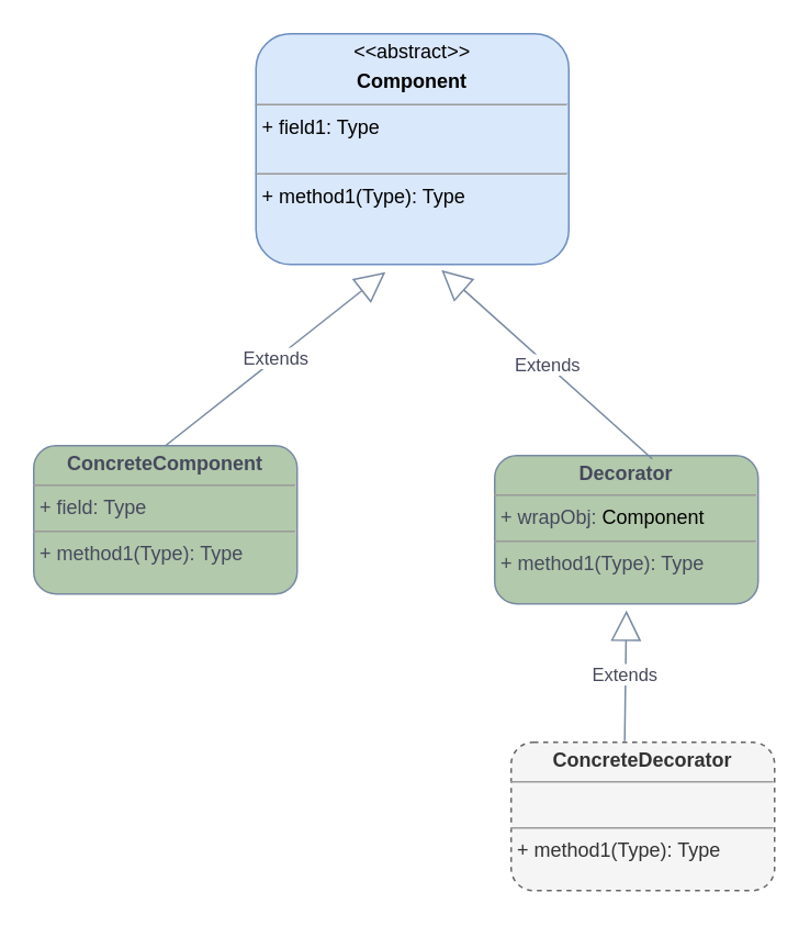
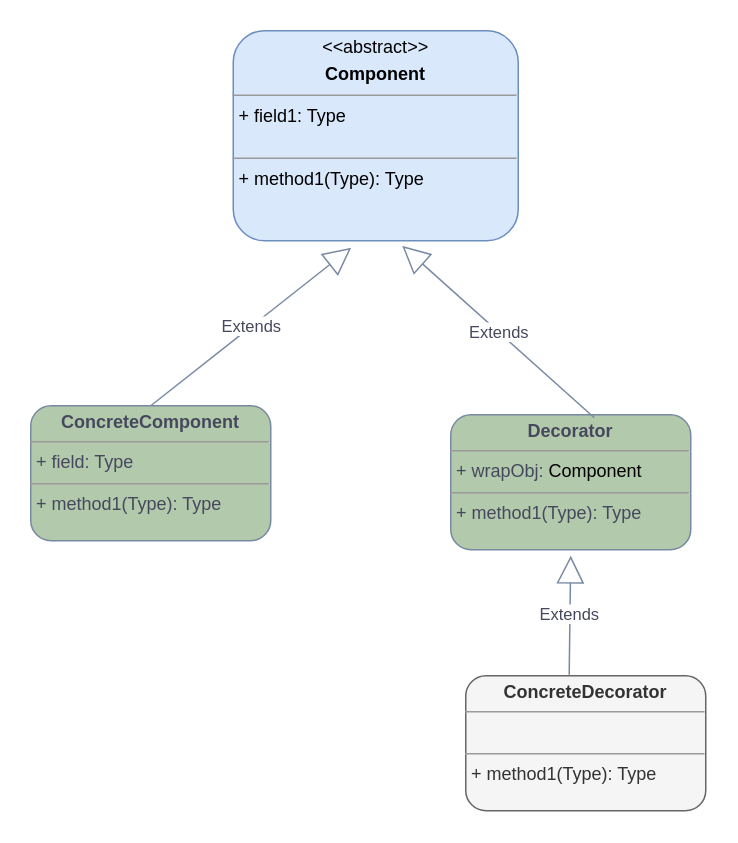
- <mxCell id="7" value="&lt;p style=&quot;margin:0px;margin-top:4px;text-align:center;&quot;&gt;&lt;b&gt;ConcreteDecorator&lt;/b&gt;&lt;/p&gt;&lt;hr size=&quot;1&quot;&gt;&lt;p style=&quot;margin:0px;margin-left:4px;&quot;&gt;&lt;br&gt;&lt;/p&gt;&lt;hr size=&quot;1&quot;&gt;&lt;p style=&quot;margin:0px;margin-left:4px;&quot;&gt;+ method1(Type): Type&lt;br&gt;&lt;/p&gt;" style="verticalAlign=top;align=left;overflow=fill;fontSize=12;fontFamily=Helvetica;html=1;whiteSpace=wrap;rounded=1;strokeColor=#666666;fillColor=#f5f5f5;fontColor=#333333;dashed=1;" vertex="1" parent="1"><mxGeometry x="310" y="450" width="160" height="90" as="geometry" /></mxCell>
+ <mxCell id="7" value="&lt;p style=&quot;margin:0px;margin-top:4px;text-align:center;&quot;&gt;&lt;b&gt;ConcreteDecorator&lt;/b&gt;&lt;/p&gt;&lt;hr size=&quot;1&quot;&gt;&lt;p style=&quot;margin:0px;margin-left:4px;&quot;&gt;&lt;br&gt;&lt;/p&gt;&lt;hr size=&quot;1&quot;&gt;&lt;p style=&quot;margin:0px;margin-left:4px;&quot;&gt;+ method1(Type): Type&lt;br&gt;&lt;/p&gt;" style="verticalAlign=top;align=left;overflow=fill;fontSize=12;fontFamily=Helvetica;html=1;whiteSpace=wrap;rounded=1;strokeColor=#666666;fillColor=#f5f5f5;fontColor=#333333;" vertex="1" parent="1"><mxGeometry x="310" y="450" width="160" height="90" as="geometry" /></mxCell>
